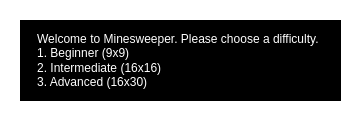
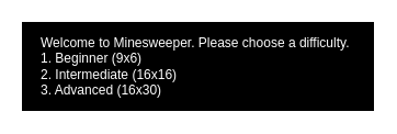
- <mxCell id="3" value="Welcome to Minesweeper. Please choose a difficulty.&lt;br&gt;1. Beginner (9x9)&lt;br&gt;2. Intermediate (16x16)&lt;br&gt;3. Advanced (16x30)" style="text;html=1;strokeColor=none;fillColor=none;align=left;verticalAlign=middle;whiteSpace=wrap;rounded=0;fontColor=#FFFFFF;" vertex="1" parent="1"><mxGeometry x="35" y="30" width="305" height="60" as="geometry" /></mxCell>
+ <mxCell id="3" value="Welcome to Minesweeper. Please choose a difficulty.&lt;br&gt;1. Beginner (9x6)&lt;br&gt;2. Intermediate (16x16)&lt;br&gt;3. Advanced (16x30)" style="text;html=1;strokeColor=none;fillColor=none;align=left;verticalAlign=middle;whiteSpace=wrap;rounded=0;fontColor=#FFFFFF;" vertex="1" parent="1"><mxGeometry x="35" y="30" width="305" height="60" as="geometry" /></mxCell>
